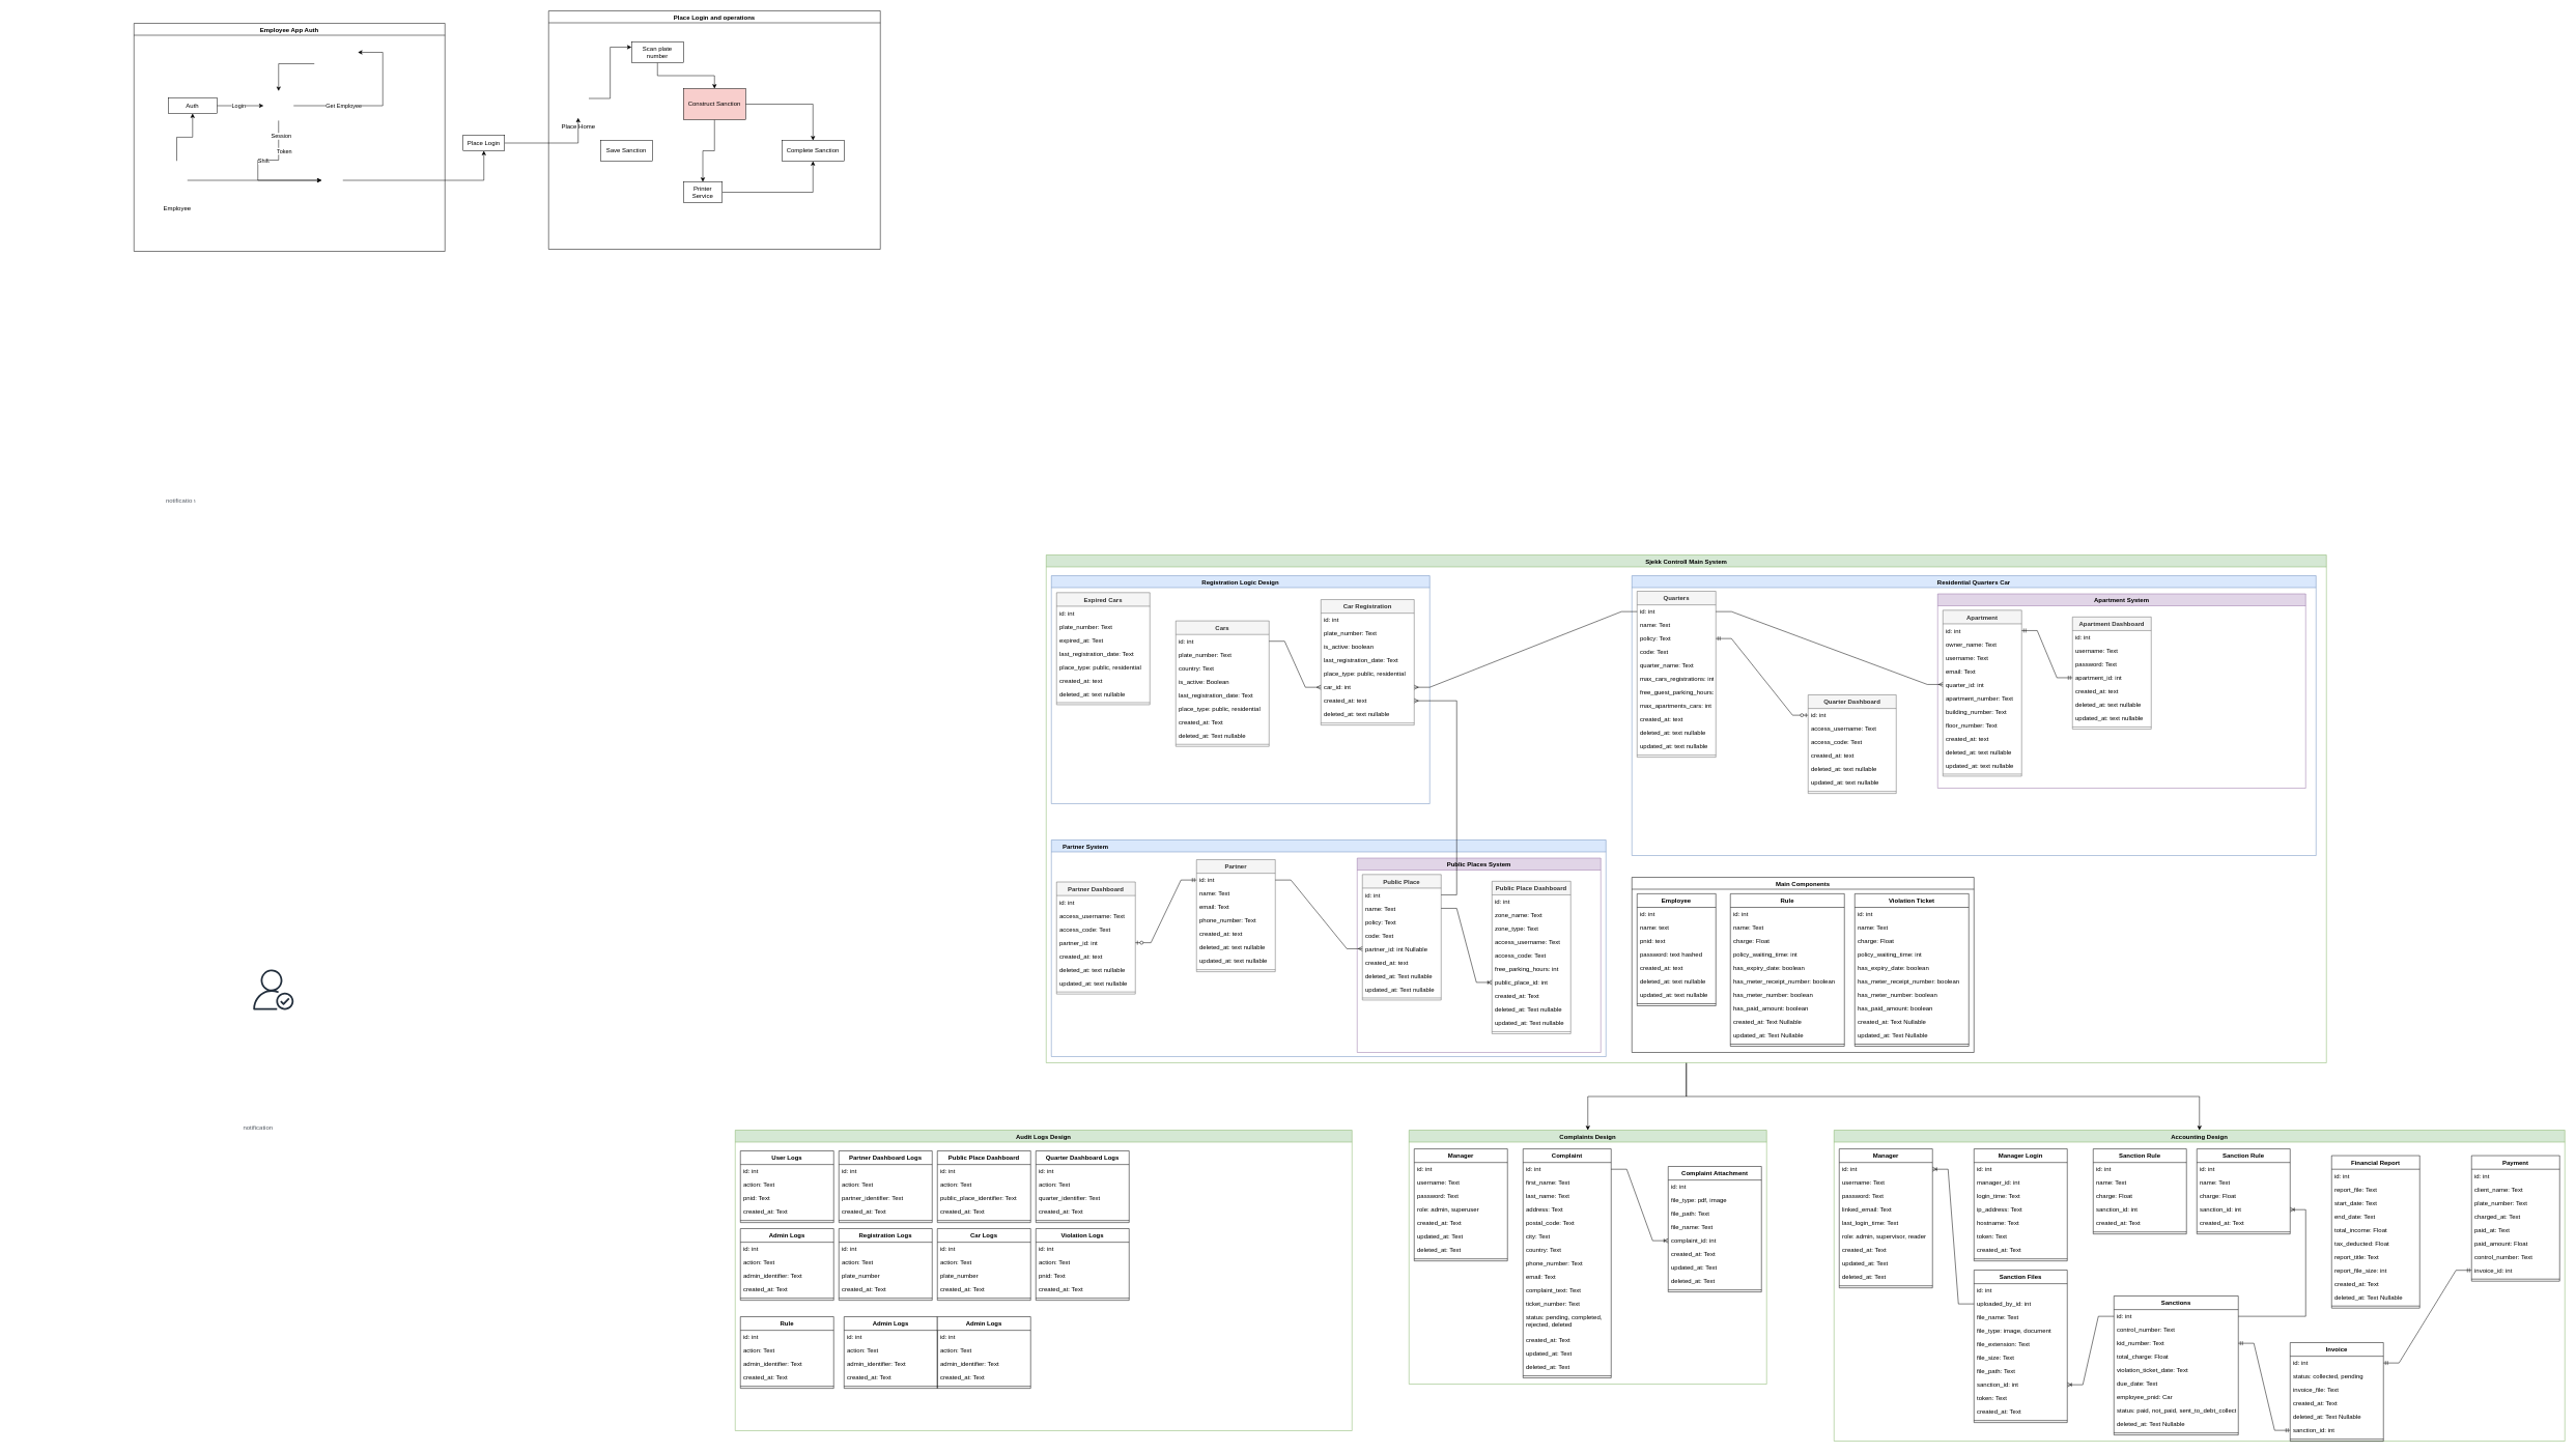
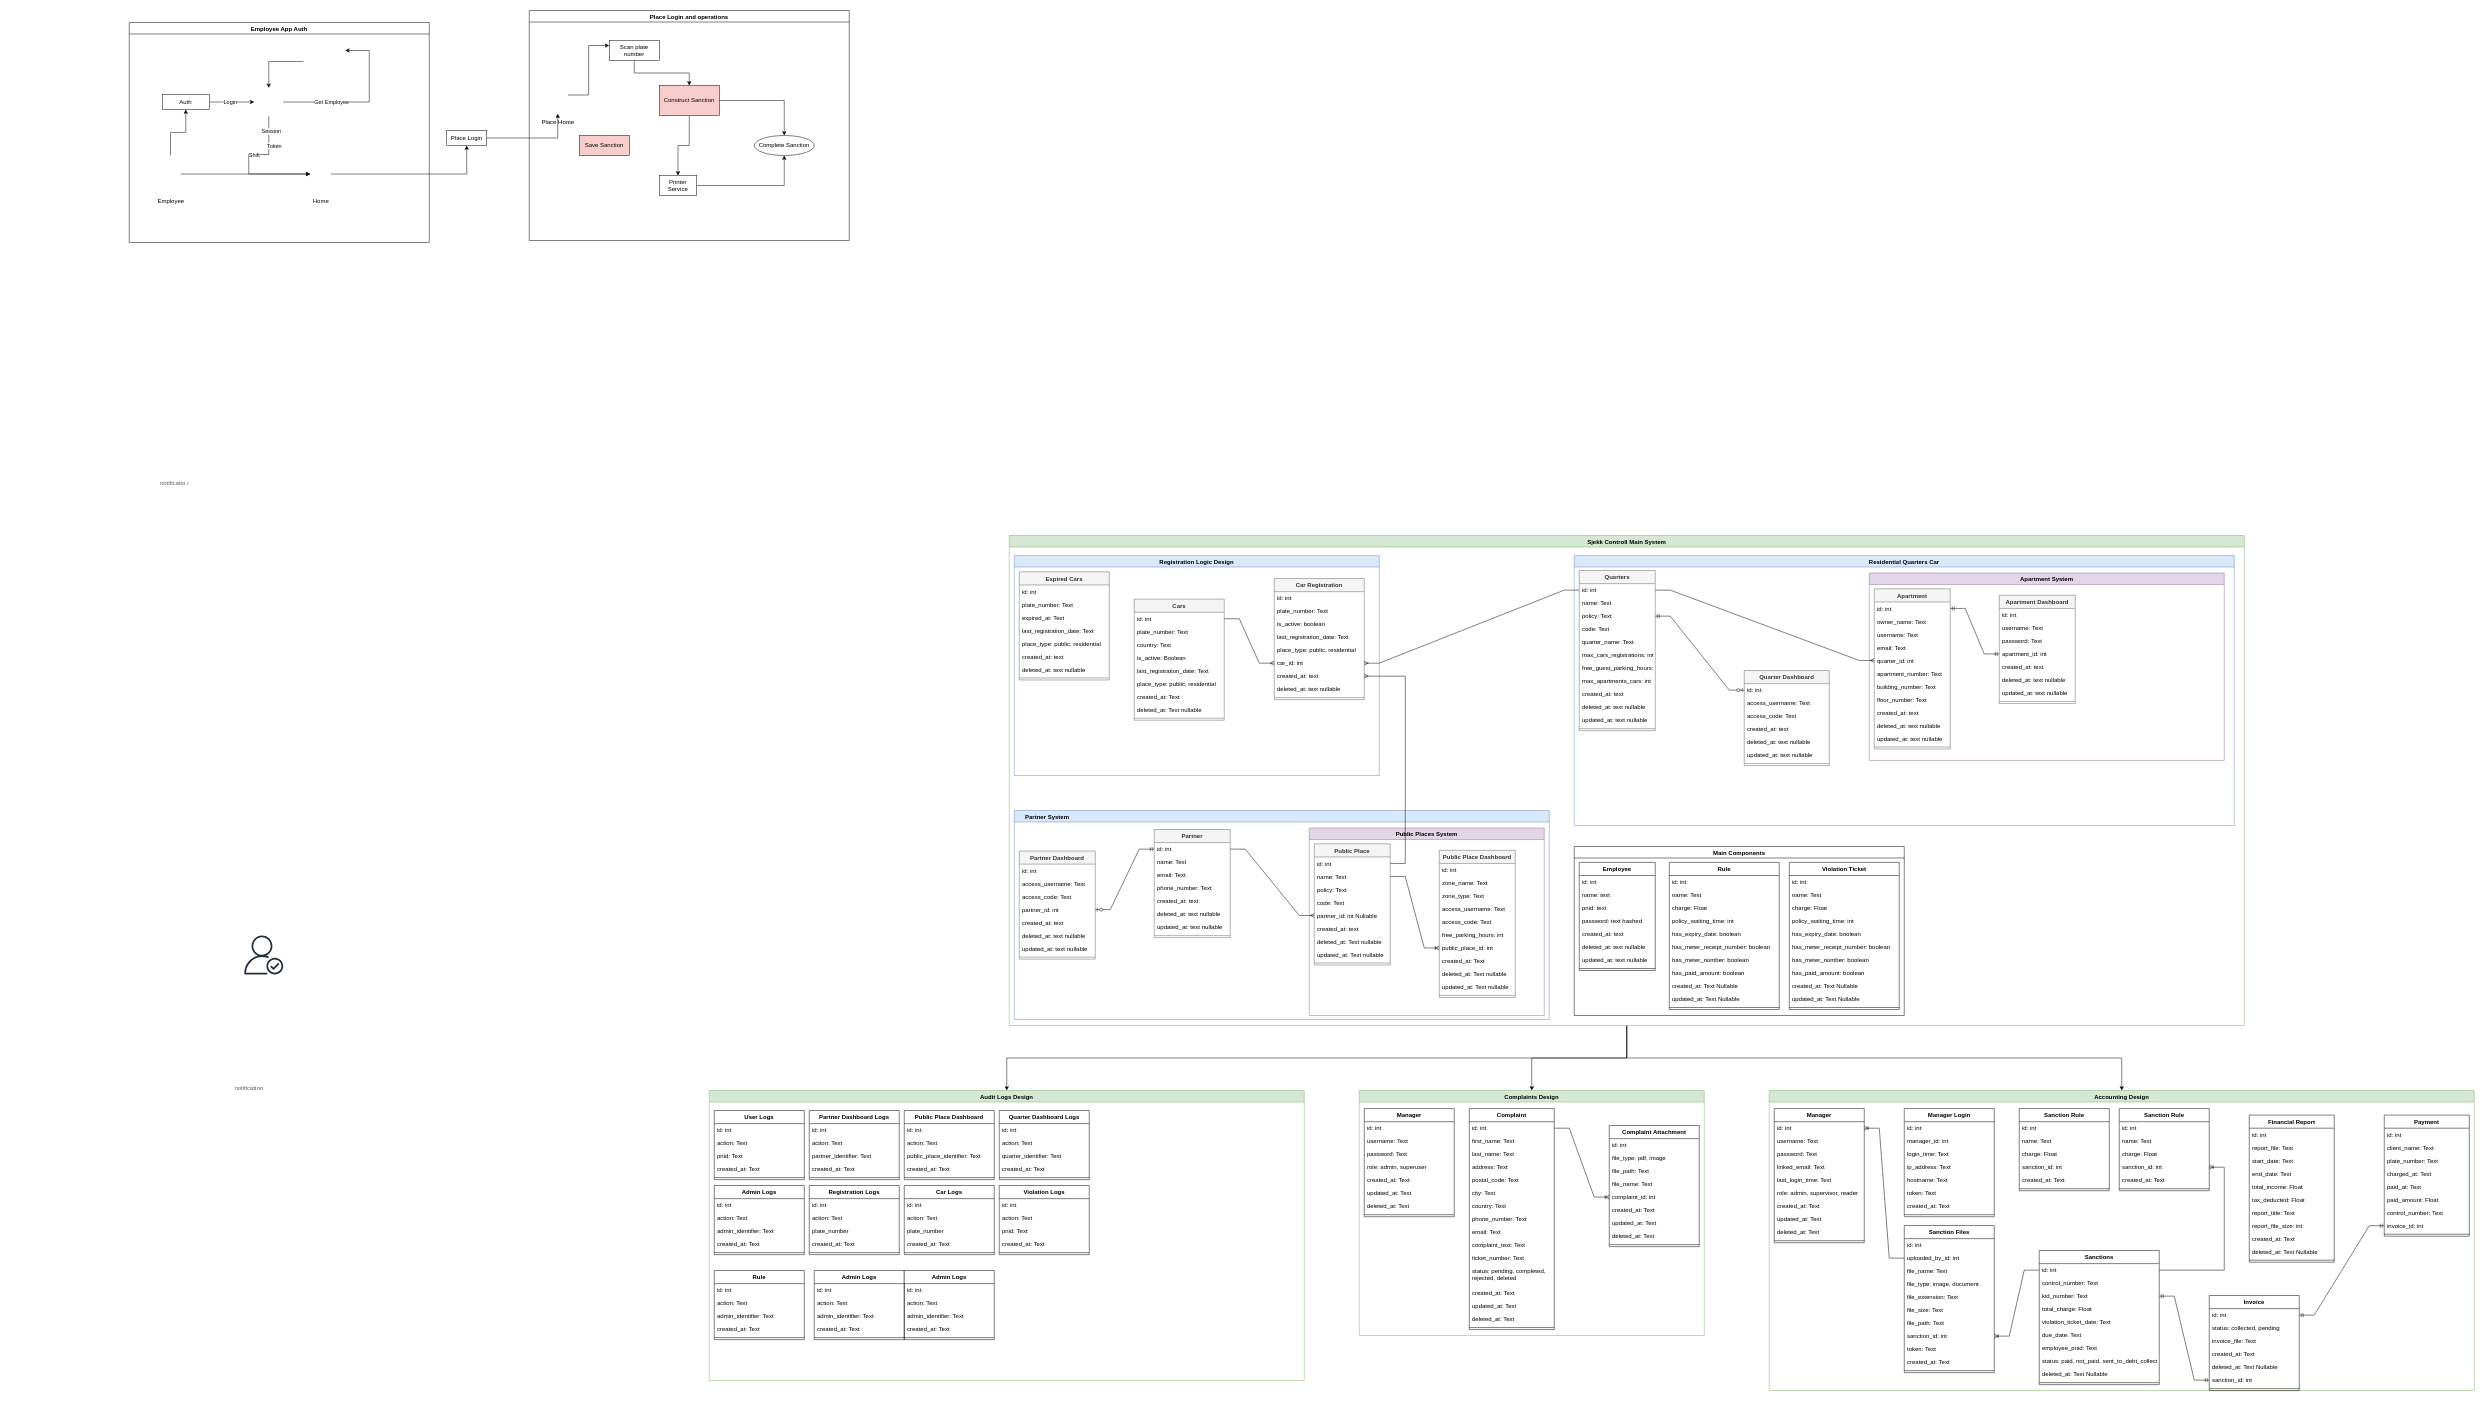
- <mxCell id="422" value="Save Sanction" style="rounded=0;whiteSpace=wrap;html=1;" vertex="1" parent="410"><mxGeometry x="100" y="250" width="100" height="40" as="geometry" /></mxCell>
+ <mxCell id="422" value="Save Sanction" style="rounded=0;whiteSpace=wrap;html=1;fillColor=#f8cecc;" vertex="1" parent="410"><mxGeometry x="100" y="250" width="100" height="40" as="geometry" /></mxCell>
- <mxCell id="423" value="Complete Sanction" style="rounded=0;whiteSpace=wrap;html=1;" vertex="1" parent="410"><mxGeometry x="450" y="250" width="120" height="40" as="geometry" /></mxCell>
+ <mxCell id="423" value="Complete Sanction" style="ellipse;whiteSpace=wrap;html=1;" vertex="1" parent="410"><mxGeometry x="450" y="250" width="120" height="40" as="geometry" /></mxCell>
+ <mxCell id="401" value="Home" style="text;html=1;align=center;verticalAlign=middle;resizable=0;points=[];autosize=1;strokeColor=none;fillColor=none;" vertex="1" parent="399"><mxGeometry x="2.5" y="78" width="60" height="30" as="geometry" /></mxCell>
+ <mxCell id="200" style="edgeStyle=orthogonalEdgeStyle;rounded=0;orthogonalLoop=1;jettySize=auto;html=1;" parent="1" source="203" target="133" edge="1"><mxGeometry relative="1" as="geometry" /></mxCell>
- <mxCell id="68" value="employee_pnid: Car" style="text;strokeColor=none;fillColor=none;align=left;verticalAlign=top;spacingLeft=4;spacingRight=4;overflow=hidden;rotatable=0;points=[[0,0.5],[1,0.5]];portConstraint=eastwest;" parent="61" vertex="1"><mxGeometry y="182.257" width="240" height="26" as="geometry" /></mxCell>
+ <mxCell id="68" value="employee_pnid: Text" style="text;strokeColor=none;fillColor=none;align=left;verticalAlign=top;spacingLeft=4;spacingRight=4;overflow=hidden;rotatable=0;points=[[0,0.5],[1,0.5]];portConstraint=eastwest;" parent="61" vertex="1"><mxGeometry y="182.257" width="240" height="26" as="geometry" /></mxCell>
